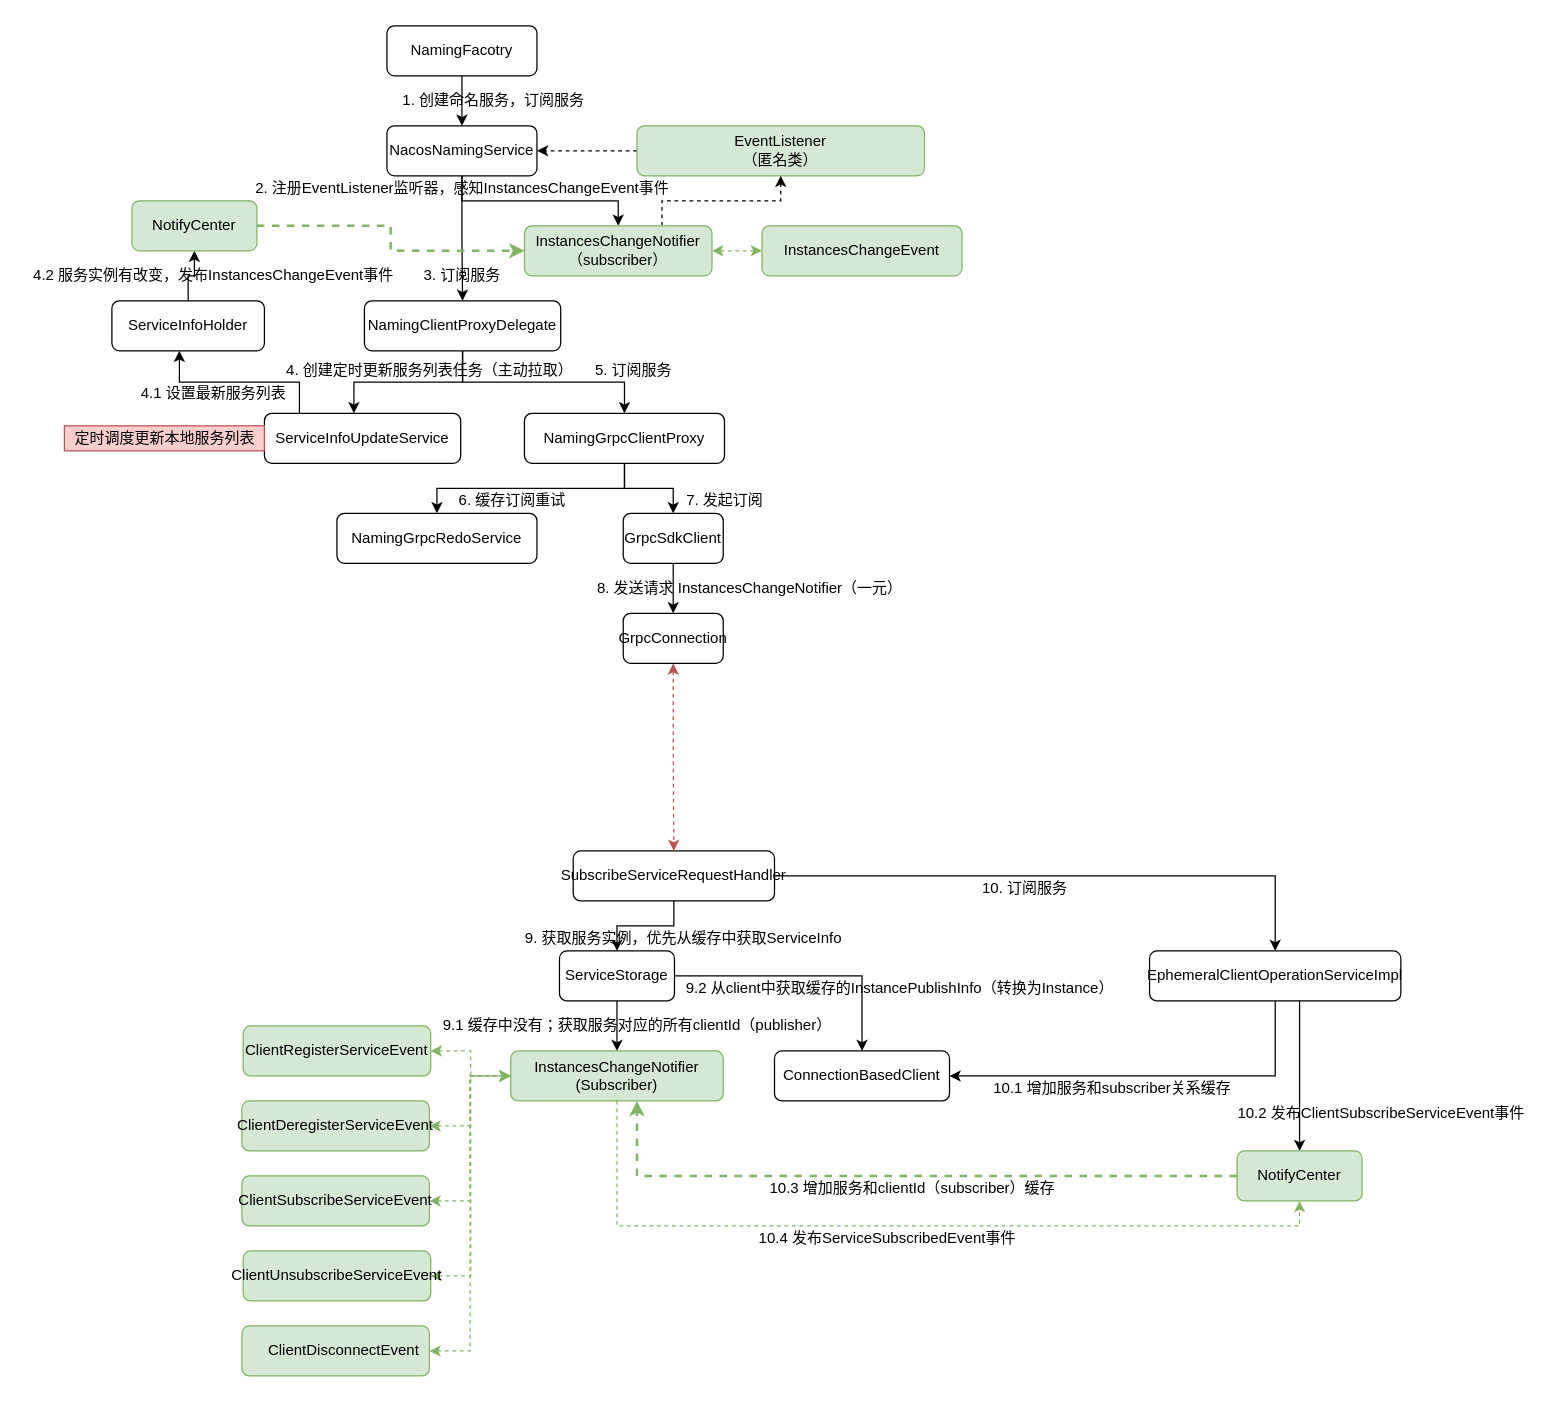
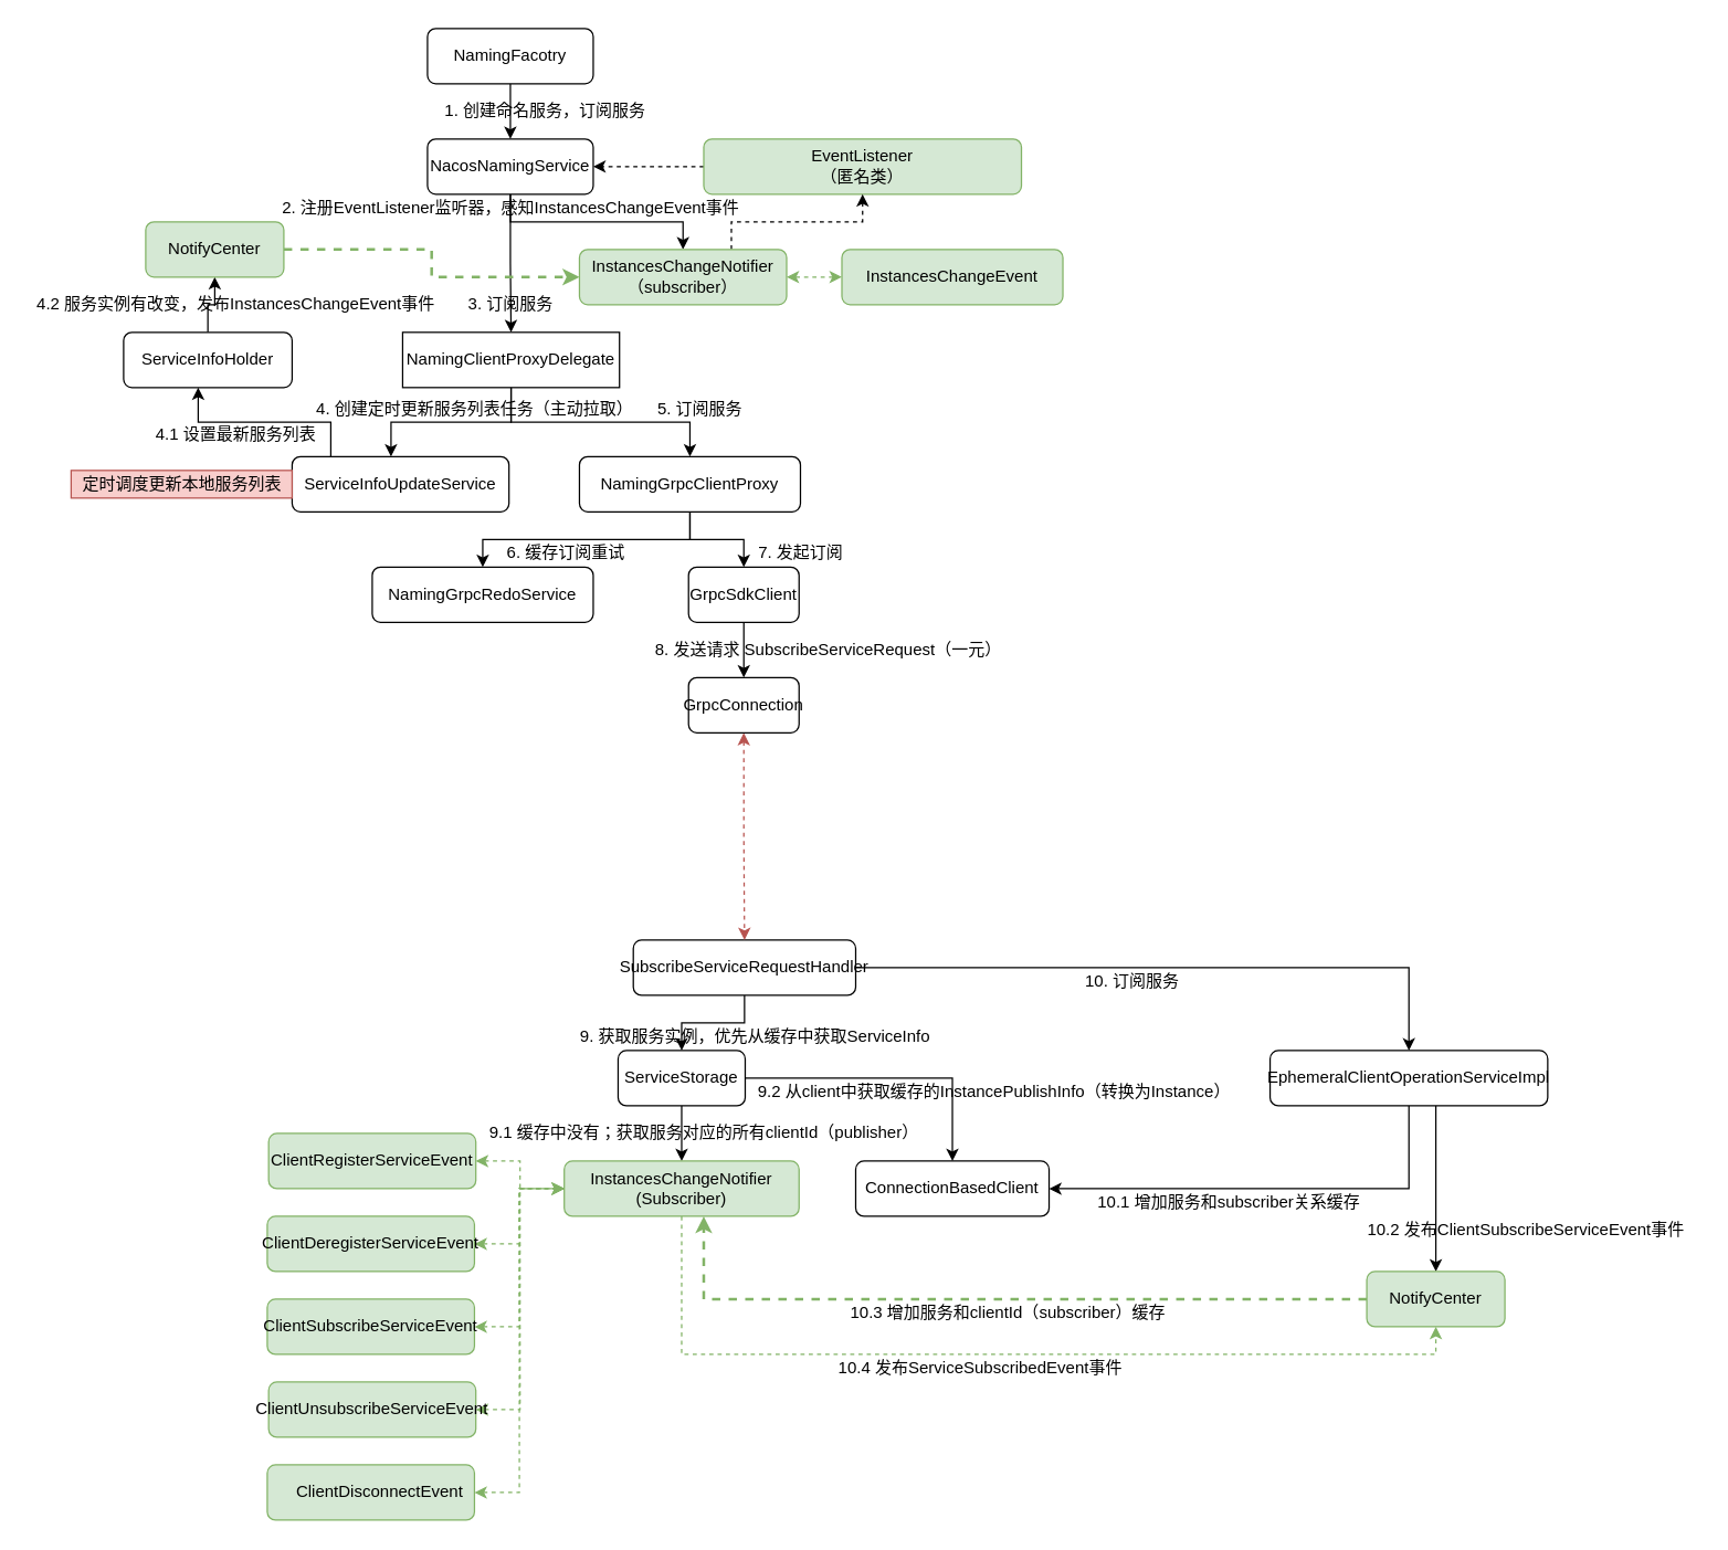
- <mxCell id="10" value="NamingClientProxyDelegate" style="rounded=1;whiteSpace=wrap;html=1;" parent="1" vertex="1"><mxGeometry x="291" y="240" width="157" height="40" as="geometry" /></mxCell>
+ <mxCell id="10" value="NamingClientProxyDelegate" style="whiteSpace=wrap;html=1;rounded=0;" parent="1" vertex="1"><mxGeometry x="291" y="240" width="157" height="40" as="geometry" /></mxCell>
- <mxCell id="21" value="8. 发送请求 InstancesChangeNotifier（一元）" style="text;html=1;align=center;verticalAlign=middle;resizable=0;points=[];autosize=1;strokeColor=none;fillColor=none;" parent="1" vertex="1"><mxGeometry x="464" y="460" width="270" height="20" as="geometry" /></mxCell>
+ <mxCell id="21" value="8. 发送请求 SubscribeServiceRequest（一元）" style="text;html=1;align=center;verticalAlign=middle;resizable=0;points=[];autosize=1;strokeColor=none;fillColor=none;" parent="1" vertex="1"><mxGeometry x="464" y="460" width="270" height="20" as="geometry" /></mxCell>
